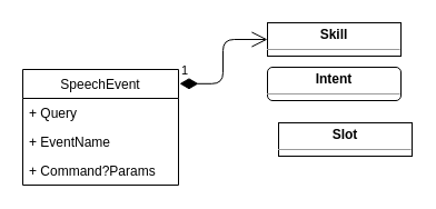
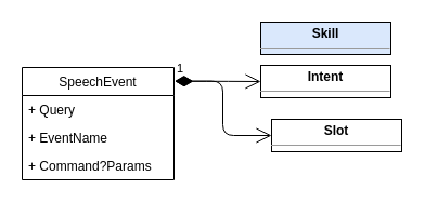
- <mxCell id="2" value="&lt;p style=&quot;margin: 0px ; margin-top: 4px ; text-align: center&quot;&gt;&lt;b&gt;Skill&lt;/b&gt;&lt;/p&gt;&lt;hr size=&quot;1&quot;&gt;&lt;div style=&quot;height: 2px&quot;&gt;&lt;/div&gt;" style="verticalAlign=top;align=left;overflow=fill;fontSize=12;fontFamily=Helvetica;html=1;collapsible=0;noLabel=0;strokeColor=#000000;backgroundOutline=0;" parent="1" vertex="1"><mxGeometry x="240" y="20" width="120" height="30" as="geometry" /></mxCell>
+ <mxCell id="2" value="&lt;p style=&quot;margin: 0px ; margin-top: 4px ; text-align: center&quot;&gt;&lt;b&gt;Skill&lt;/b&gt;&lt;/p&gt;&lt;hr size=&quot;1&quot;&gt;&lt;div style=&quot;height: 2px&quot;&gt;&lt;/div&gt;" style="verticalAlign=top;align=left;overflow=fill;fontSize=12;fontFamily=Helvetica;html=1;collapsible=0;noLabel=0;strokeColor=#000000;backgroundOutline=0;fillColor=#dae8fc;" parent="1" vertex="1"><mxGeometry x="240" y="20" width="120" height="30" as="geometry" /></mxCell>
- <mxCell id="5" value="1" style="endArrow=open;html=1;endSize=12;startArrow=diamondThin;startSize=14;startFill=1;edgeStyle=orthogonalEdgeStyle;align=left;verticalAlign=bottom;exitX=1.007;exitY=0.123;exitDx=0;exitDy=0;entryX=0;entryY=0.5;entryDx=0;entryDy=0;exitPerimeter=0;" parent="1" source="7" target="2" edge="1"><mxGeometry x="-1" y="3" relative="1" as="geometry"><mxPoint x="179.667" y="87.167" as="sourcePoint" /><mxPoint x="140" y="152" as="targetPoint" /></mxGeometry></mxCell>
+ <mxCell id="5" value="1" style="endArrow=open;html=1;endSize=12;startArrow=diamondThin;startSize=14;startFill=1;edgeStyle=orthogonalEdgeStyle;align=left;verticalAlign=bottom;exitX=1.007;exitY=0.123;exitDx=0;exitDy=0;exitPerimeter=0;" parent="1" source="7" target="3" edge="1"><mxGeometry x="-1" y="3" relative="1" as="geometry"><mxPoint x="179.667" y="87.167" as="sourcePoint" /><mxPoint x="140" y="152" as="targetPoint" /></mxGeometry></mxCell>
- <mxCell id="3" value="&lt;p style=&quot;margin: 0px ; margin-top: 4px ; text-align: center&quot;&gt;&lt;b&gt;Intent&lt;/b&gt;&lt;/p&gt;&lt;hr size=&quot;1&quot;&gt;&lt;div style=&quot;height: 2px&quot;&gt;&lt;/div&gt;" style="verticalAlign=top;align=left;overflow=fill;fontSize=12;fontFamily=Helvetica;html=1;collapsible=0;noLabel=0;strokeColor=#000000;backgroundOutline=0;rounded=1;" parent="1" vertex="1"><mxGeometry x="240" y="60" width="120" height="30" as="geometry" /></mxCell>
+ <mxCell id="3" value="&lt;p style=&quot;margin: 0px ; margin-top: 4px ; text-align: center&quot;&gt;&lt;b&gt;Intent&lt;/b&gt;&lt;/p&gt;&lt;hr size=&quot;1&quot;&gt;&lt;div style=&quot;height: 2px&quot;&gt;&lt;/div&gt;" style="verticalAlign=top;align=left;overflow=fill;fontSize=12;fontFamily=Helvetica;html=1;collapsible=0;noLabel=0;strokeColor=#000000;backgroundOutline=0;" parent="1" vertex="1"><mxGeometry x="240" y="60" width="120" height="30" as="geometry" /></mxCell>
+ <mxCell id="6" value="1" style="endArrow=open;html=1;endSize=12;startArrow=diamondThin;startSize=14;startFill=1;edgeStyle=orthogonalEdgeStyle;align=left;verticalAlign=bottom;exitX=1.004;exitY=0.121;exitDx=0;exitDy=0;entryX=0;entryY=0.5;entryDx=0;entryDy=0;exitPerimeter=0;" parent="1" source="7" target="4" edge="1"><mxGeometry x="-1" y="3" relative="1" as="geometry"><mxPoint x="179.667" y="137.167" as="sourcePoint" /><mxPoint x="210.167" y="197.167" as="targetPoint" /></mxGeometry></mxCell>
